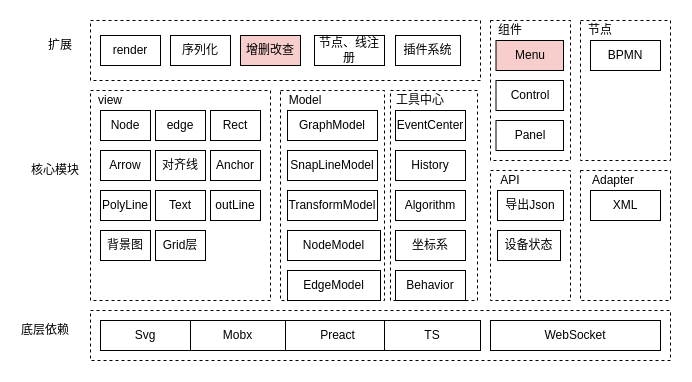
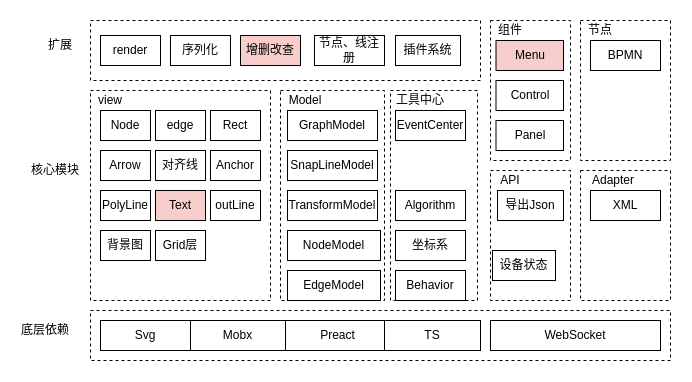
- <mxCell id="40" value="History" style="rounded=0;whiteSpace=wrap;html=1;" vertex="1" parent="1"><mxGeometry x="395" y="150" width="70" height="30" as="geometry" /></mxCell>
- <mxCell id="37" value="Text" style="rounded=0;whiteSpace=wrap;html=1;" vertex="1" parent="1"><mxGeometry x="155" y="190" width="50" height="30" as="geometry" /></mxCell>
+ <mxCell id="37" value="Text" style="rounded=0;whiteSpace=wrap;html=1;fillColor=#f8cecc;" vertex="1" parent="1"><mxGeometry x="155" y="190" width="50" height="30" as="geometry" /></mxCell>
- <mxCell id="59" value="设备状态" style="rounded=0;whiteSpace=wrap;html=1;" vertex="1" parent="1"><mxGeometry x="497" y="230" width="63" height="30" as="geometry" /></mxCell>
+ <mxCell id="59" value="设备状态" style="rounded=0;whiteSpace=wrap;html=1;" vertex="1" parent="1"><mxGeometry x="492" y="250" width="63" height="30" as="geometry" /></mxCell>
